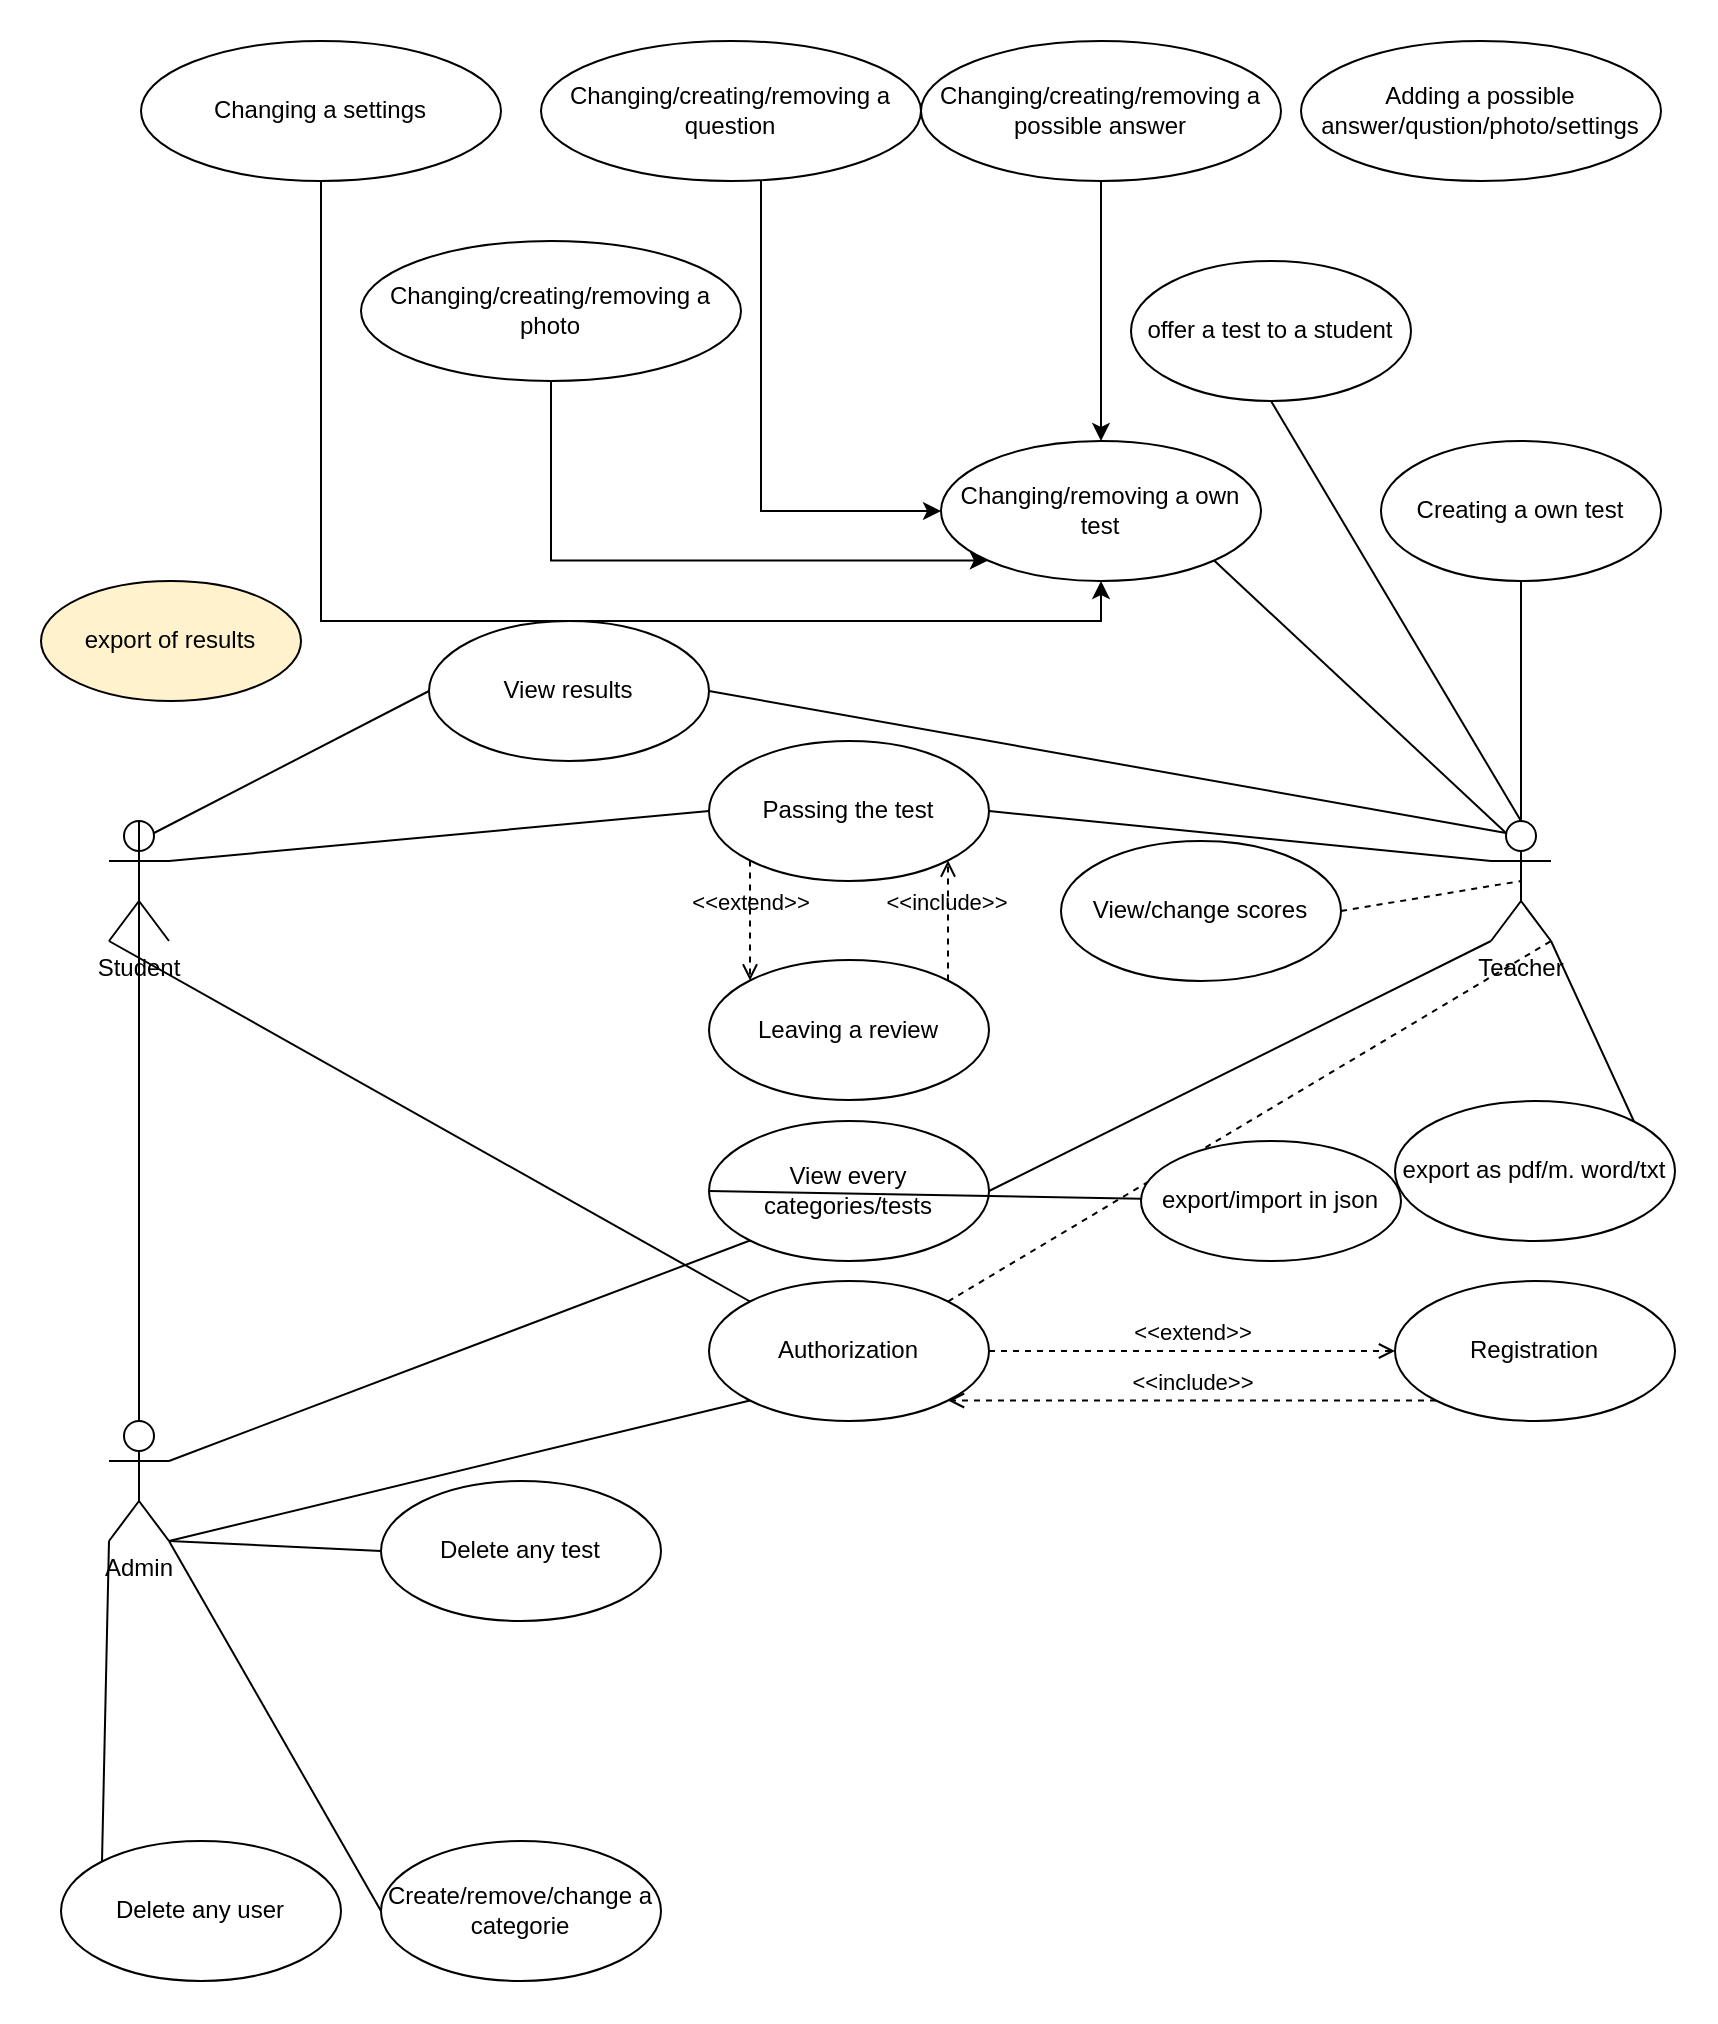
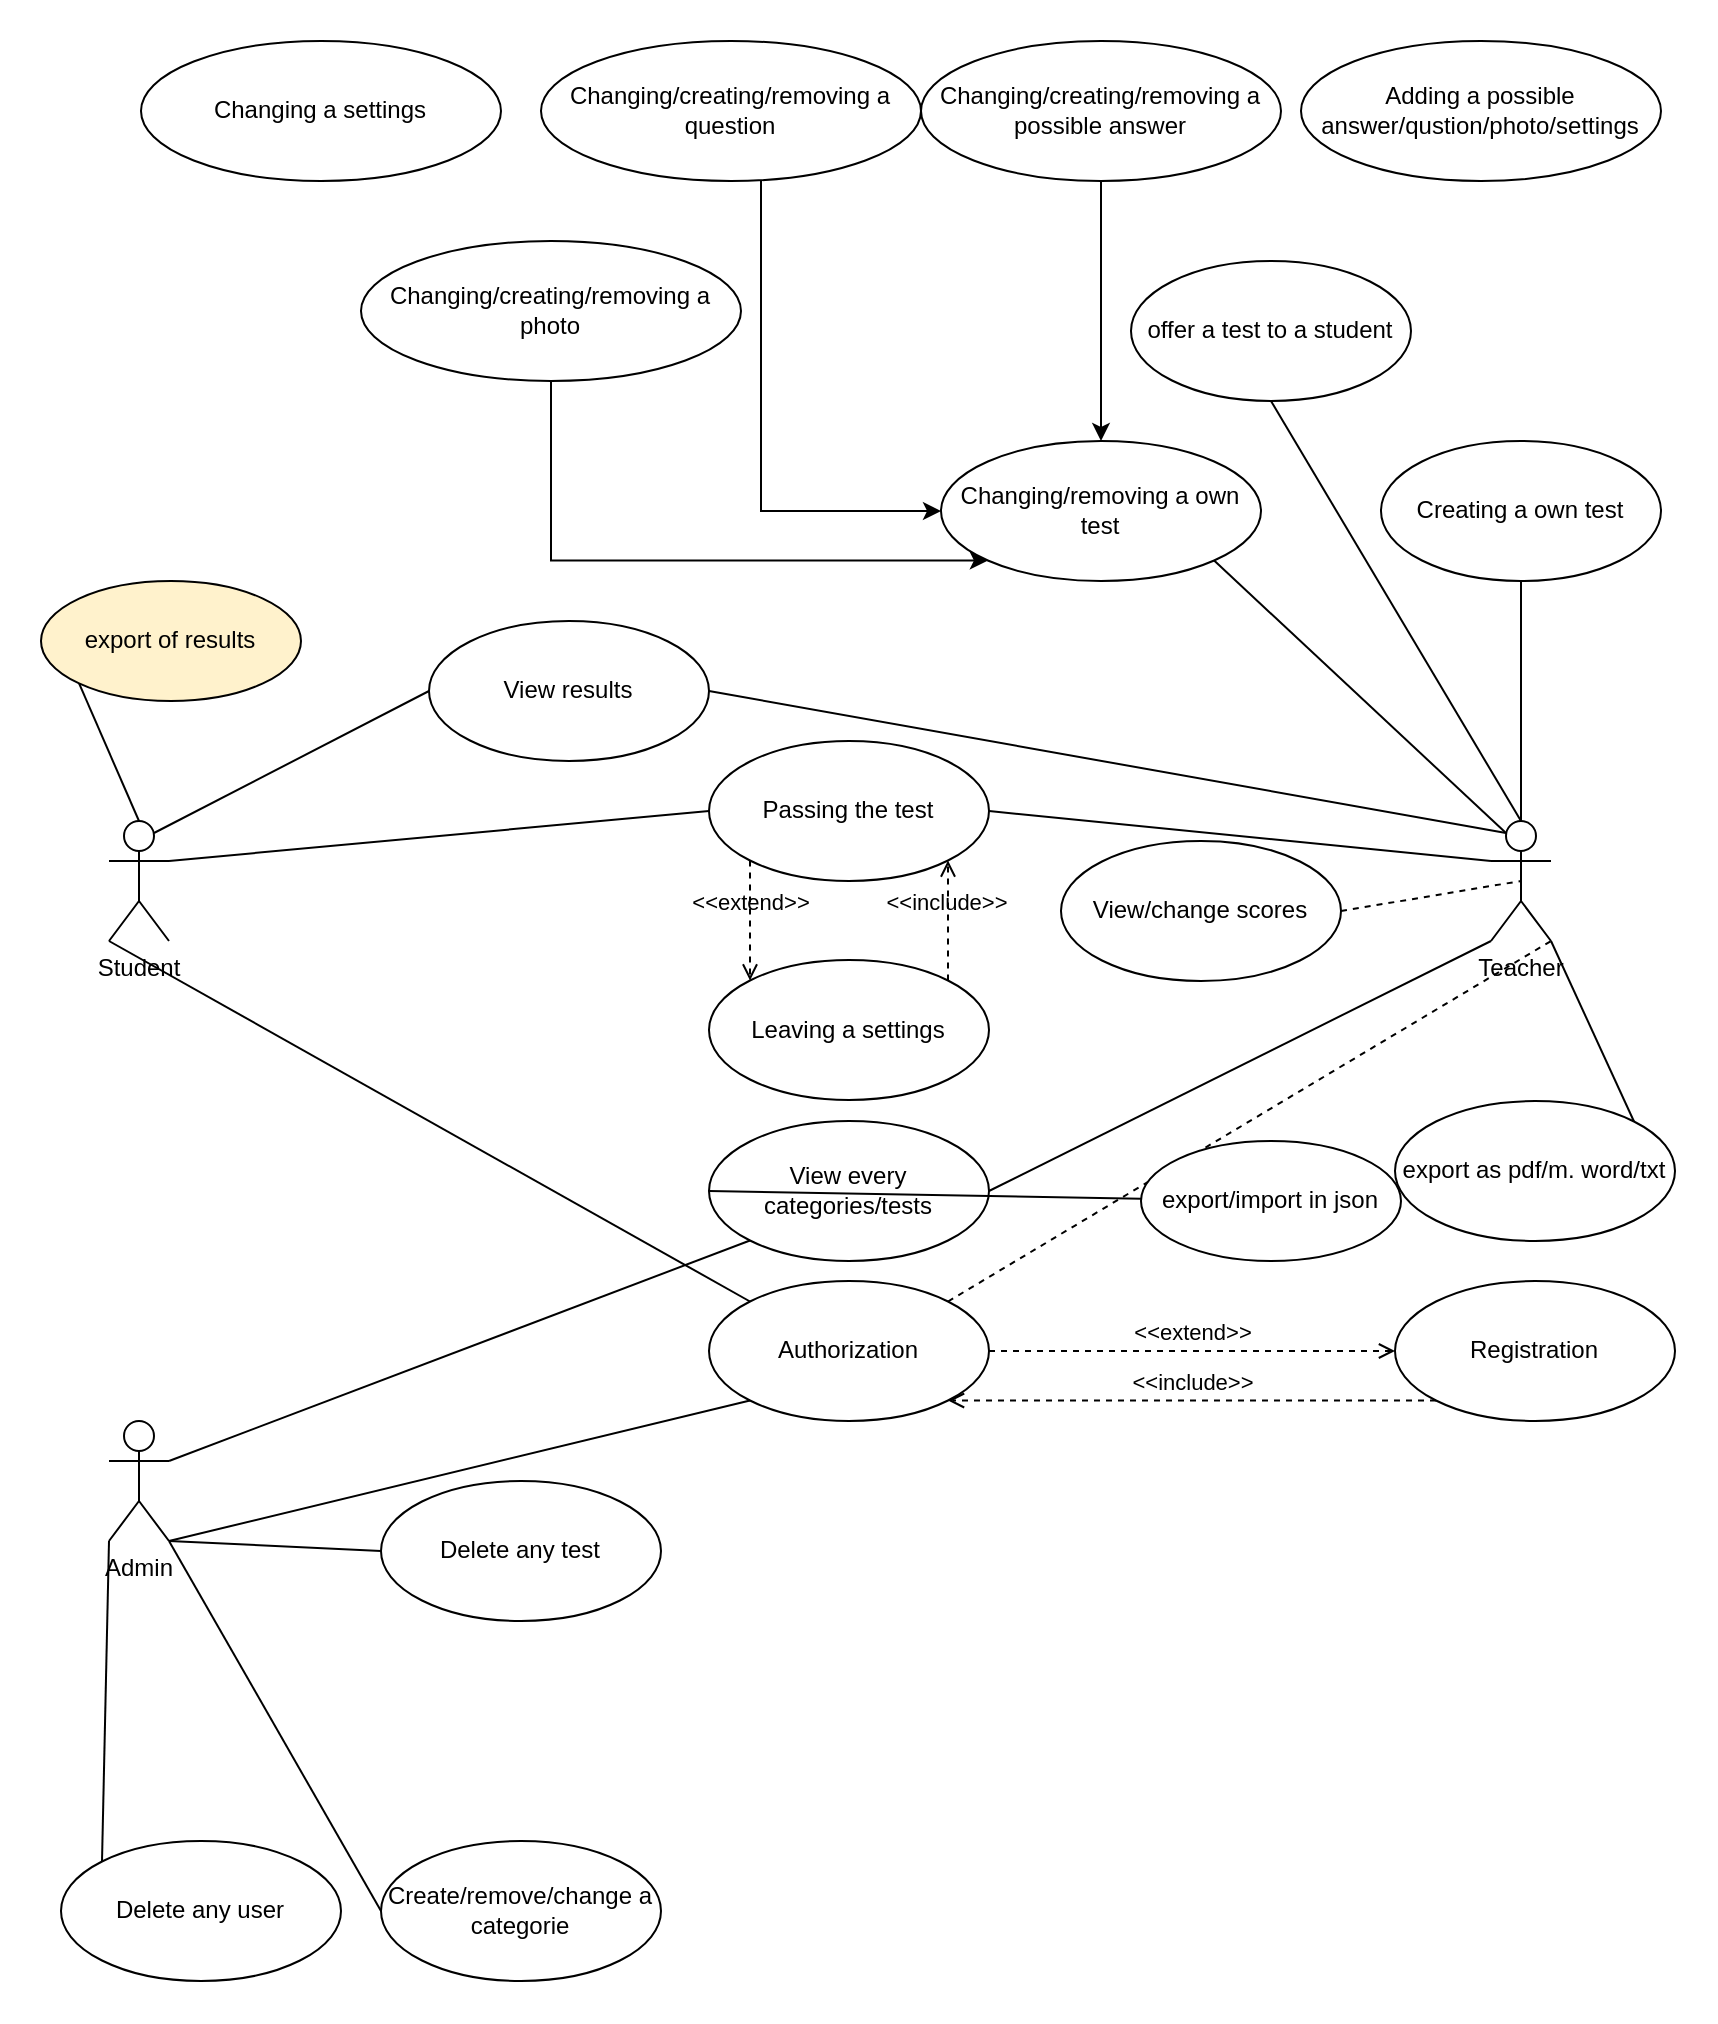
- <mxCell id="25" style="edgeStyle=orthogonalEdgeStyle;rounded=0;orthogonalLoop=1;jettySize=auto;html=1;entryX=0.5;entryY=1;entryDx=0;entryDy=0;" parent="1" source="26" target="14" edge="1"><mxGeometry relative="1" as="geometry"><Array as="points"><mxPoint x="160" y="310" /><mxPoint x="550" y="310" /></Array></mxGeometry></mxCell>
- <mxCell id="24" value="Leaving a review" style="ellipse;whiteSpace=wrap;html=1;" parent="1" vertex="1"><mxGeometry x="354" y="479.5" width="140" height="70" as="geometry" /></mxCell>
+ <mxCell id="24" value="Leaving a settings" style="ellipse;whiteSpace=wrap;html=1;" parent="1" vertex="1"><mxGeometry x="354" y="479.5" width="140" height="70" as="geometry" /></mxCell>
- <mxCell id="49" value="" style="endArrow=none;html=1;rounded=0;exitX=0.5;exitY=0;exitDx=0;exitDy=0;exitPerimeter=0;" parent="1" source="2" target="4" edge="1"><mxGeometry width="50" height="50" relative="1" as="geometry"><mxPoint x="94" y="440" as="sourcePoint" /><mxPoint x="364" y="395" as="targetPoint" /></mxGeometry></mxCell>
+ <mxCell id="49" value="" style="endArrow=none;html=1;rounded=0;exitX=0.5;exitY=0;exitDx=0;exitDy=0;exitPerimeter=0;entryX=0;entryY=1;entryDx=0;entryDy=0;" parent="1" source="2" target="48" edge="1"><mxGeometry width="50" height="50" relative="1" as="geometry"><mxPoint x="94" y="440" as="sourcePoint" /><mxPoint x="364" y="395" as="targetPoint" /></mxGeometry></mxCell>
